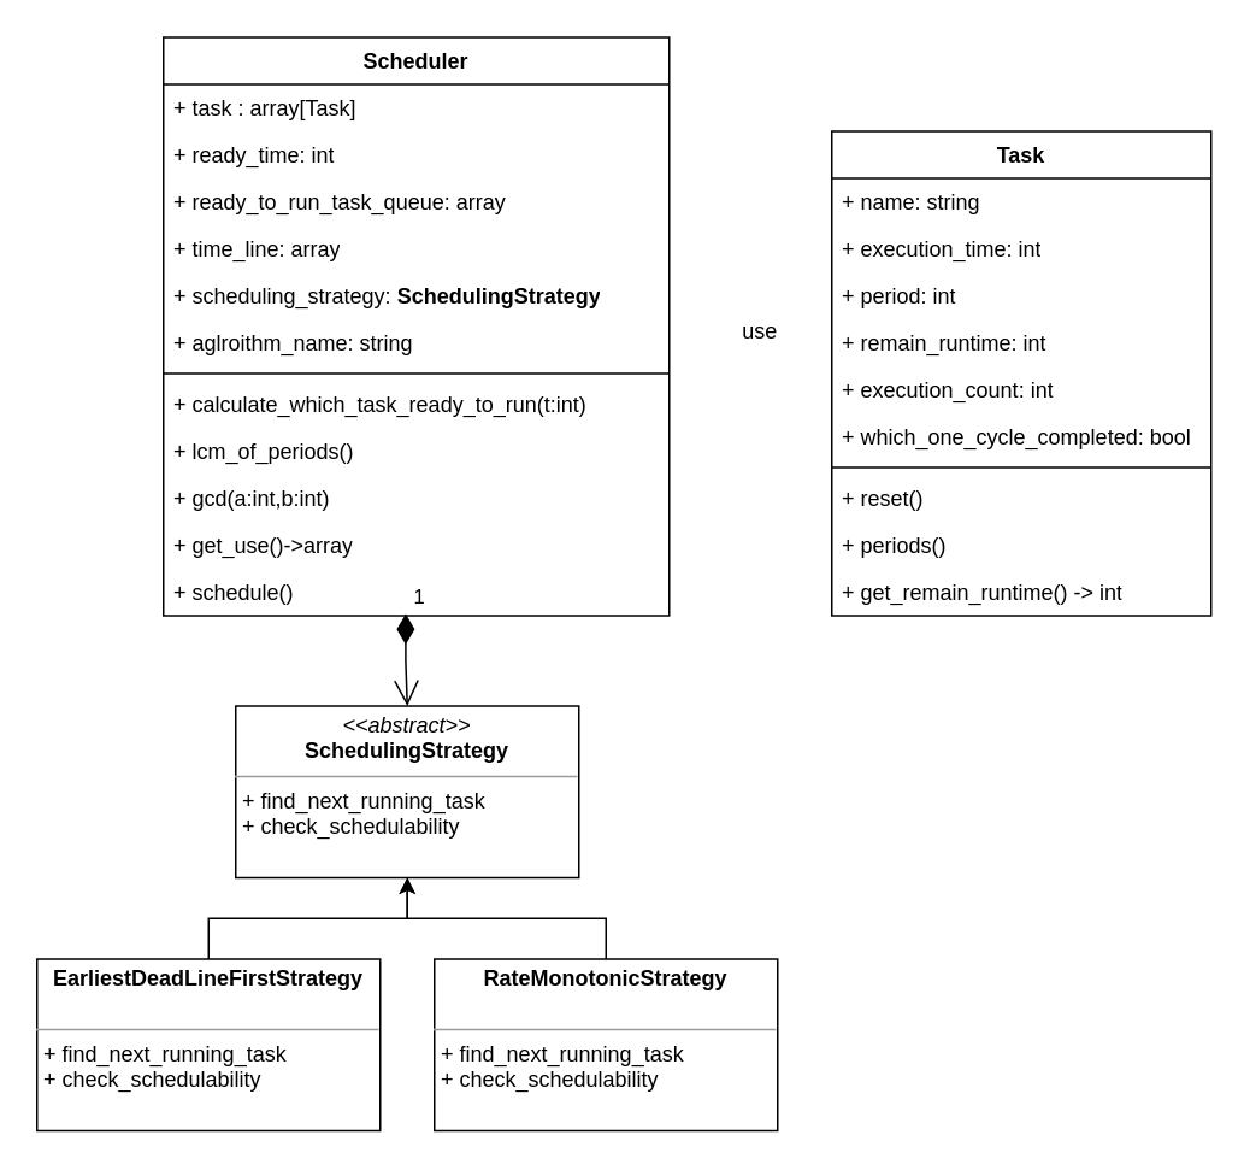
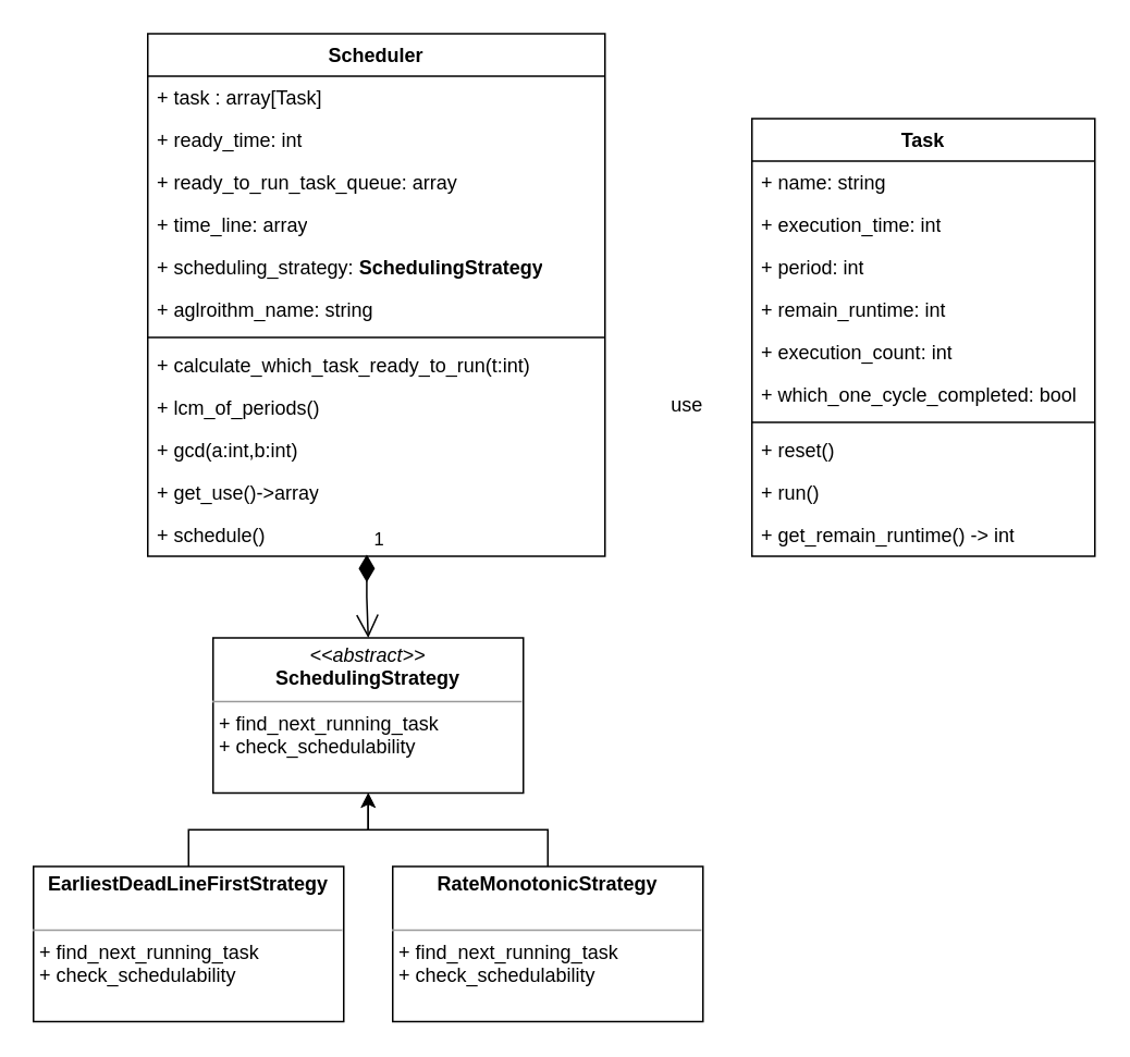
- <mxCell id="32" value="use" style="text;html=1;align=center;verticalAlign=middle;resizable=0;points=[];autosize=1;strokeColor=none;fillColor=none;" vertex="1" parent="1"><mxGeometry x="400" y="168" width="40" height="30" as="geometry" /></mxCell>
+ <mxCell id="32" value="use" style="text;html=1;align=center;verticalAlign=middle;resizable=0;points=[];autosize=1;strokeColor=none;fillColor=none;" vertex="1" parent="1"><mxGeometry x="400" y="233" width="40" height="30" as="geometry" /></mxCell>
- <mxCell id="11" value="+ periods()" style="text;strokeColor=none;fillColor=none;align=left;verticalAlign=top;spacingLeft=4;spacingRight=4;overflow=hidden;rotatable=0;points=[[0,0.5],[1,0.5]];portConstraint=eastwest;whiteSpace=wrap;html=1;" vertex="1" parent="2"><mxGeometry y="216" width="210" height="26" as="geometry" /></mxCell>
+ <mxCell id="11" value="+ run()" style="text;strokeColor=none;fillColor=none;align=left;verticalAlign=top;spacingLeft=4;spacingRight=4;overflow=hidden;rotatable=0;points=[[0,0.5],[1,0.5]];portConstraint=eastwest;whiteSpace=wrap;html=1;" vertex="1" parent="2"><mxGeometry y="216" width="210" height="26" as="geometry" /></mxCell>
